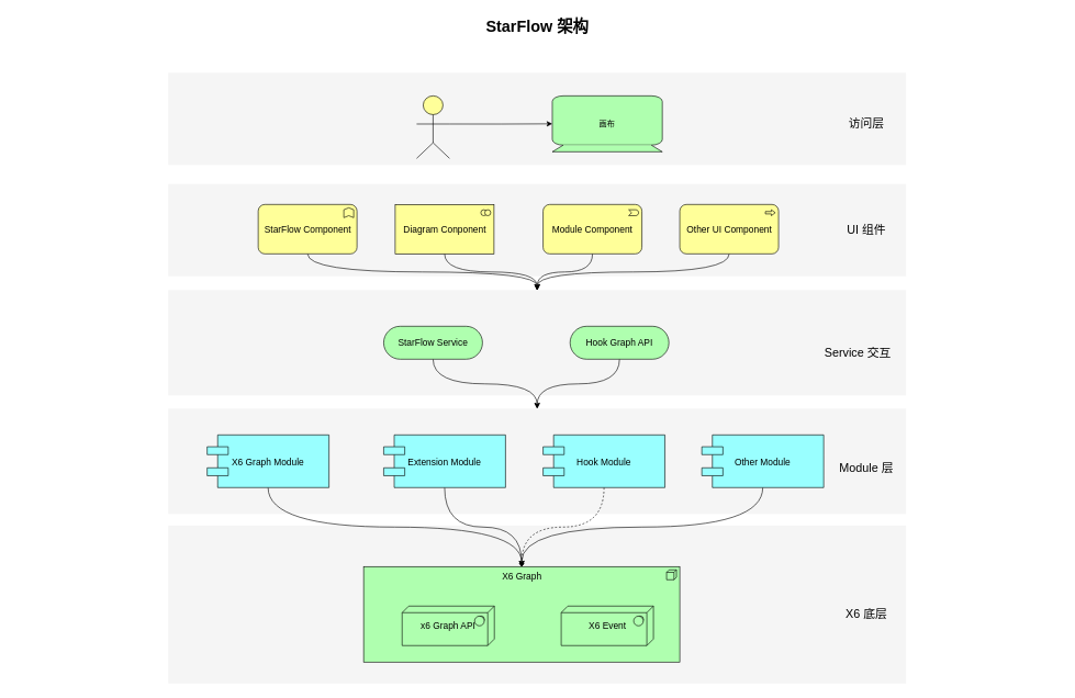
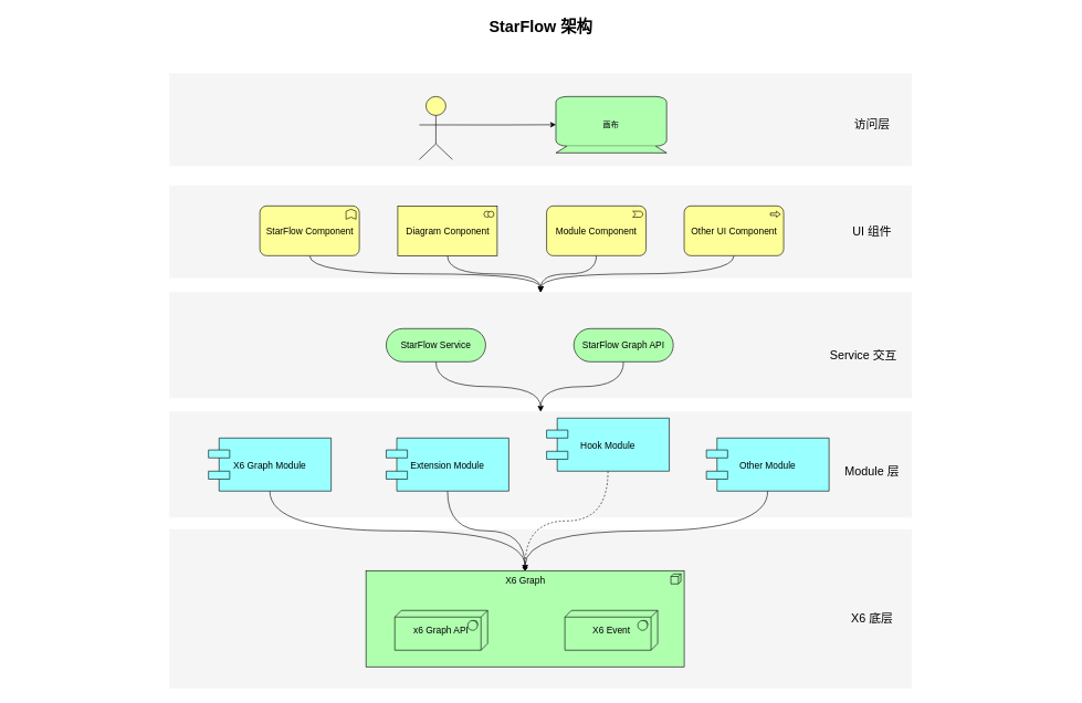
- <mxCell id="13" value="Hook Graph API" style="html=1;whiteSpace=wrap;fillColor=#AFFFAF;shape=mxgraph.archimate3.service;fontSize=14;" parent="1" vertex="1"><mxGeometry x="865" y="495" width="150" height="50" as="geometry" /></mxCell>
+ <mxCell id="13" value="StarFlow Graph API" style="html=1;whiteSpace=wrap;fillColor=#AFFFAF;shape=mxgraph.archimate3.service;fontSize=14;" parent="1" vertex="1"><mxGeometry x="865" y="495" width="150" height="50" as="geometry" /></mxCell>
- <mxCell id="19" value="Hook Module" style="shape=component;align=center;fillColor=#99ffff;gradientColor=none;fontSize=14;" parent="1" vertex="1"><mxGeometry x="824" y="660" width="185" height="80" as="geometry" /></mxCell>
+ <mxCell id="19" value="Hook Module" style="shape=component;align=center;fillColor=#99ffff;gradientColor=none;fontSize=14;" parent="1" vertex="1"><mxGeometry x="824" y="630" width="185" height="80" as="geometry" /></mxCell>
- <mxCell id="8" value="x6 Graph API" style="html=1;whiteSpace=wrap;fillColor=#AFFFAF;shape=mxgraph.archimate3.tech;techType=sysSw;fontSize=14;" parent="1" vertex="1"><mxGeometry x="610" y="920" width="140" height="60" as="geometry" /></mxCell>
+ <mxCell id="8" value="x6 Graph API" style="html=1;whiteSpace=wrap;fillColor=#AFFFAF;shape=mxgraph.archimate3.tech;techType=sysSw;fontSize=14;" parent="1" vertex="1"><mxGeometry x="595" y="920" width="140" height="60" as="geometry" /></mxCell>
